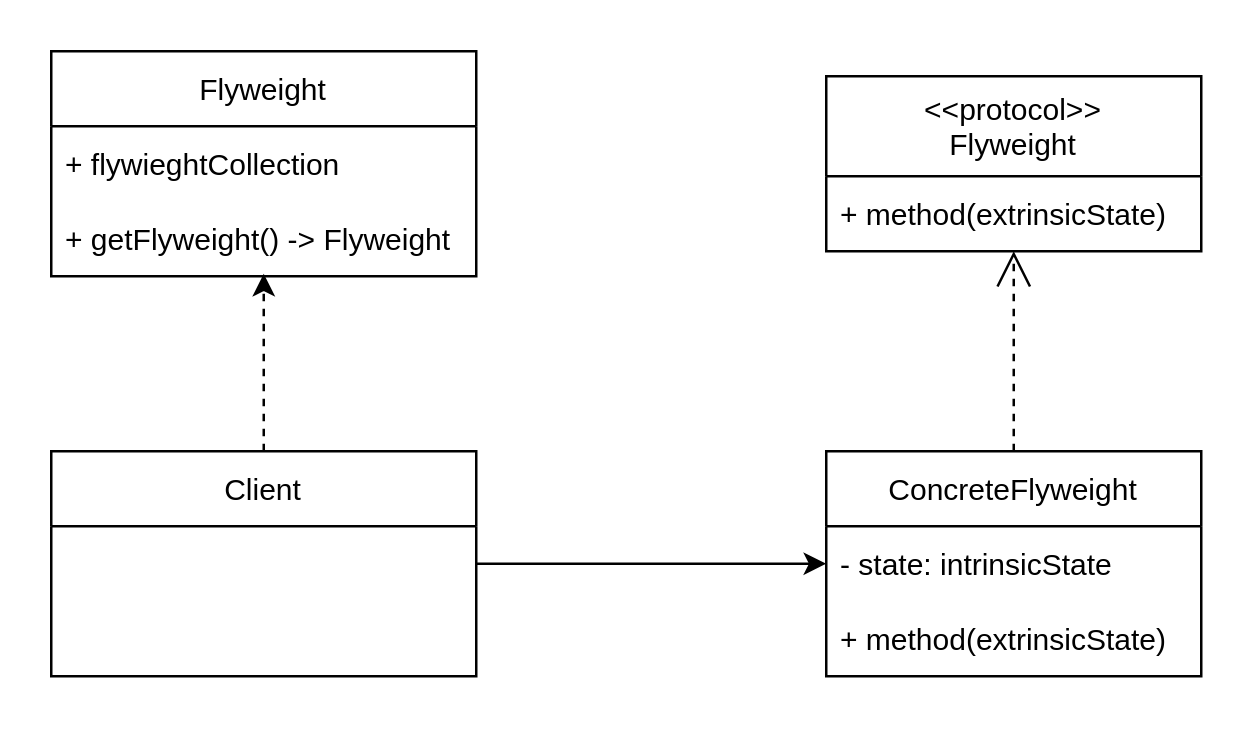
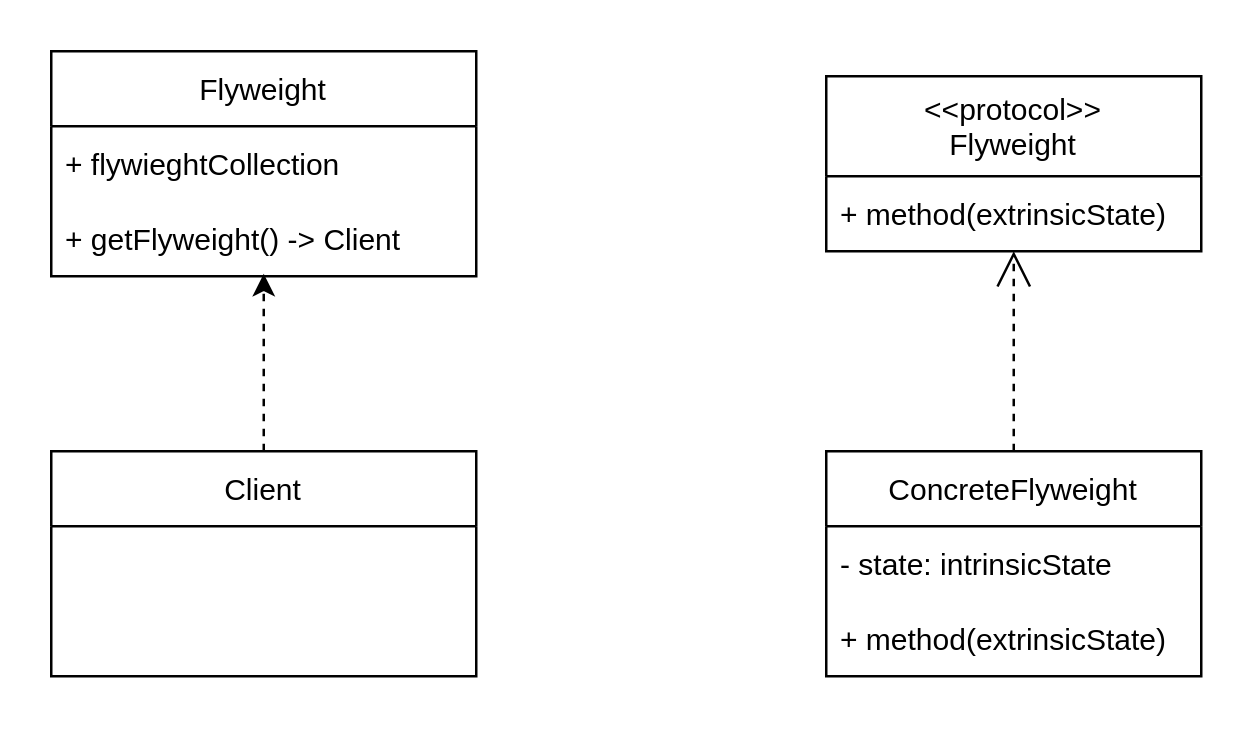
- <mxCell id="4" value="+ getFlyweight() -&gt; Flyweight" style="text;strokeColor=none;fillColor=none;align=left;verticalAlign=middle;spacingLeft=4;spacingRight=4;overflow=hidden;points=[[0,0.5],[1,0.5]];portConstraint=eastwest;rotatable=0;" vertex="1" parent="2"><mxGeometry y="60" width="170" height="30" as="geometry" /></mxCell>
+ <mxCell id="4" value="+ getFlyweight() -&gt; Client" style="text;strokeColor=none;fillColor=none;align=left;verticalAlign=middle;spacingLeft=4;spacingRight=4;overflow=hidden;points=[[0,0.5],[1,0.5]];portConstraint=eastwest;rotatable=0;" vertex="1" parent="2"><mxGeometry y="60" width="170" height="30" as="geometry" /></mxCell>
- <mxCell id="11" style="edgeStyle=orthogonalEdgeStyle;rounded=0;orthogonalLoop=1;jettySize=auto;html=1;exitX=1;exitY=0.5;exitDx=0;exitDy=0;" edge="1" parent="1" source="12" target="8"><mxGeometry relative="1" as="geometry" /></mxCell>
